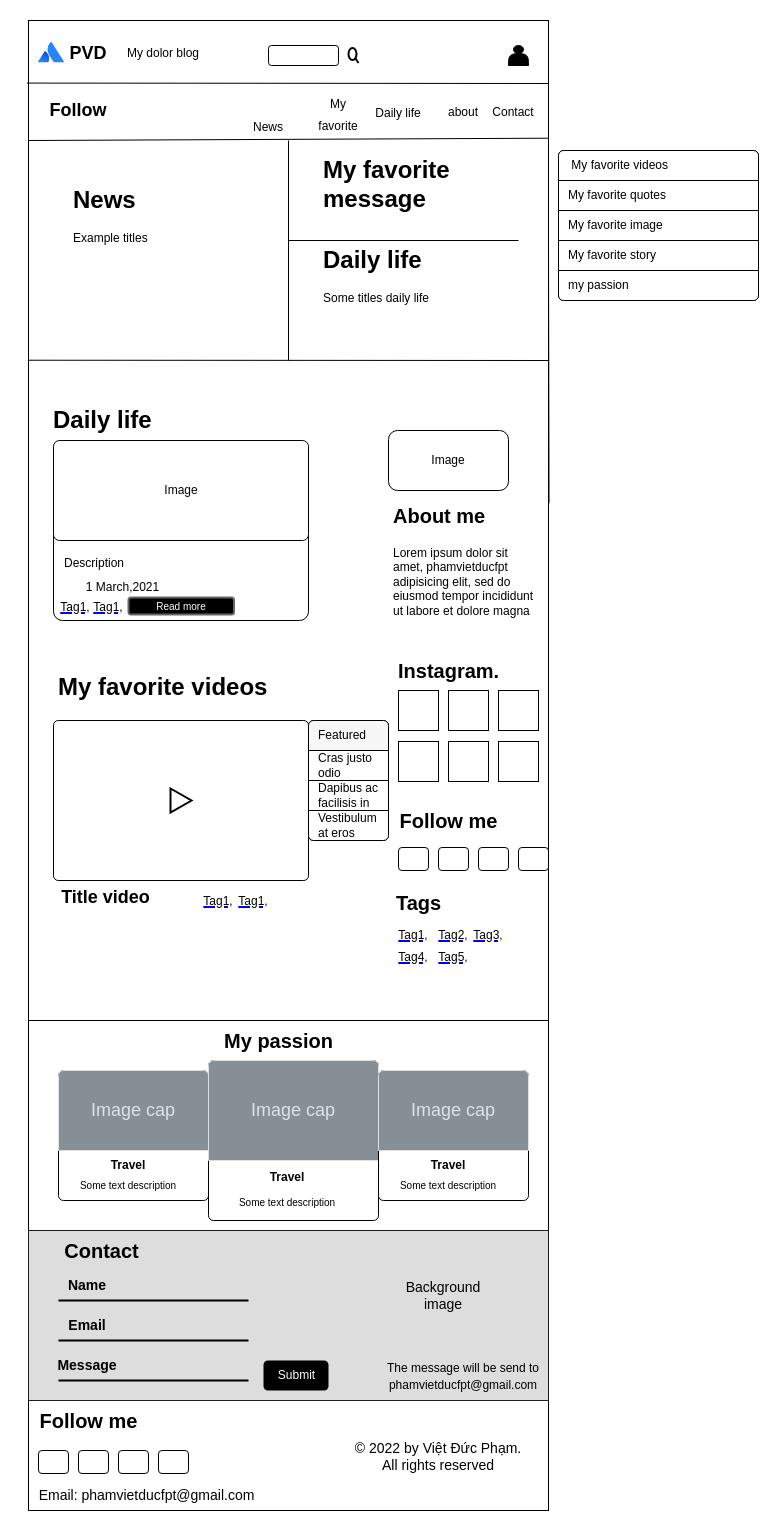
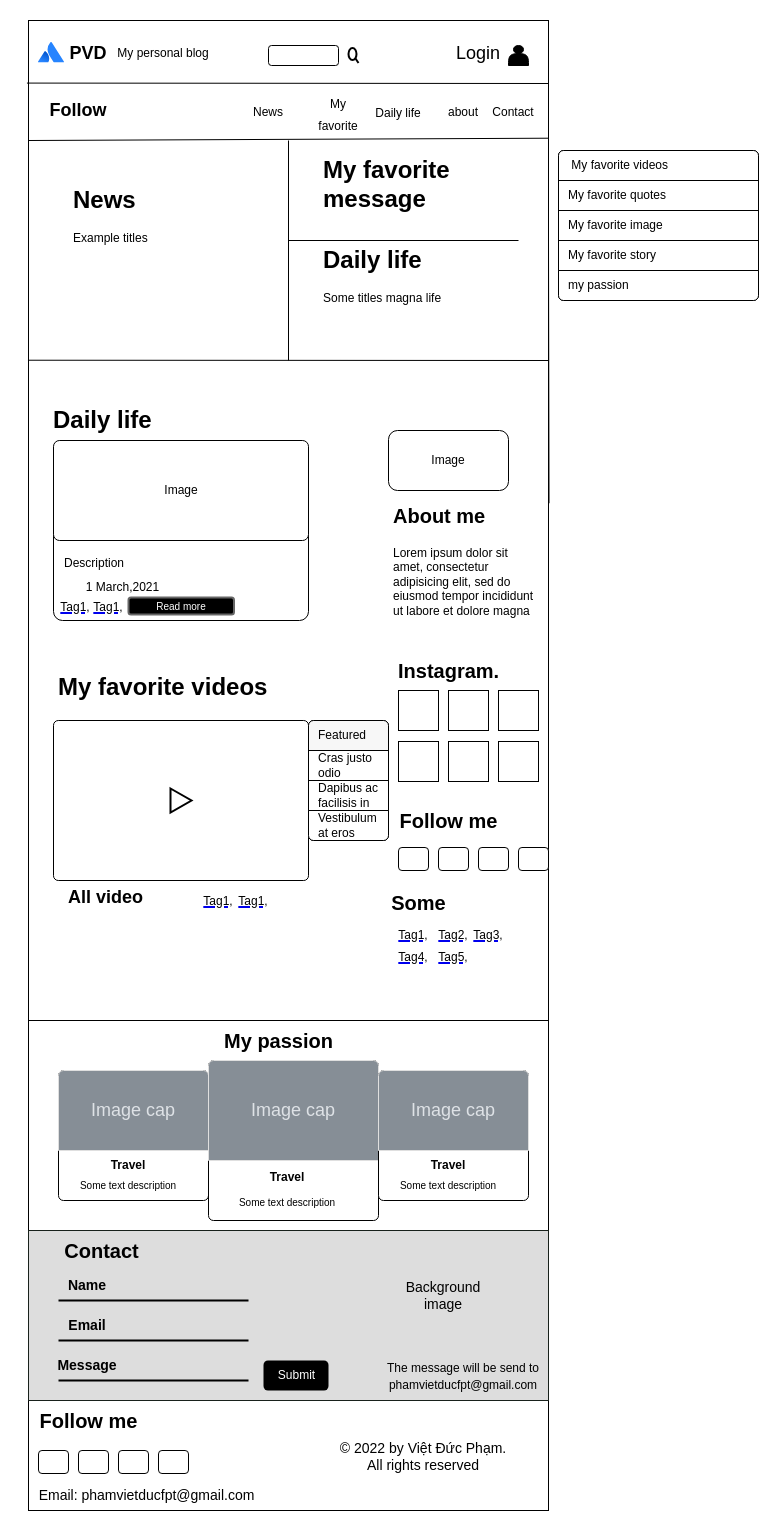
+ <mxCell id="8" value="Login" style="text;html=1;strokeColor=none;fillColor=none;align=center;verticalAlign=middle;whiteSpace=wrap;rounded=0;fontSize=18;" parent="1" vertex="1"><mxGeometry x="458" y="42.5" width="40" height="20" as="geometry" /></mxCell>
- <mxCell id="5" value="My dolor blog" style="text;html=1;strokeColor=none;fillColor=none;align=center;verticalAlign=middle;whiteSpace=wrap;rounded=0;" parent="1" vertex="1"><mxGeometry x="108" y="37.5" width="110" height="30" as="geometry" /></mxCell>
+ <mxCell id="5" value="My personal blog" style="text;html=1;strokeColor=none;fillColor=none;align=center;verticalAlign=middle;whiteSpace=wrap;rounded=0;" parent="1" vertex="1"><mxGeometry x="108" y="37.5" width="110" height="30" as="geometry" /></mxCell>
- <mxCell id="12" value="&lt;font style=&quot;font-size: 12px&quot;&gt;News&lt;/font&gt;" style="text;html=1;strokeColor=none;fillColor=none;align=center;verticalAlign=middle;whiteSpace=wrap;rounded=0;fontSize=18;" parent="1" vertex="1"><mxGeometry x="243" y="115" width="50" height="20" as="geometry" /></mxCell>
+ <mxCell id="12" value="&lt;font style=&quot;font-size: 12px&quot;&gt;News&lt;/font&gt;" style="text;html=1;strokeColor=none;fillColor=none;align=center;verticalAlign=middle;whiteSpace=wrap;rounded=0;fontSize=18;" parent="1" vertex="1"><mxGeometry x="243" y="100" width="50" height="20" as="geometry" /></mxCell>
- <mxCell id="26" value="&lt;h1&gt;Daily life&lt;/h1&gt;&lt;p&gt;Some titles daily life&lt;/p&gt;" style="text;html=1;strokeColor=none;fillColor=none;spacing=5;spacingTop=-20;whiteSpace=wrap;overflow=hidden;rounded=0;fontSize=12;" parent="1" vertex="1"><mxGeometry x="318" y="240" width="190" height="120" as="geometry" /></mxCell>
+ <mxCell id="26" value="&lt;h1&gt;Daily life&lt;/h1&gt;&lt;p&gt;Some titles magna life&lt;/p&gt;" style="text;html=1;strokeColor=none;fillColor=none;spacing=5;spacingTop=-20;whiteSpace=wrap;overflow=hidden;rounded=0;fontSize=12;" parent="1" vertex="1"><mxGeometry x="318" y="240" width="190" height="120" as="geometry" /></mxCell>
- <mxCell id="40" value="&lt;h1&gt;&lt;font style=&quot;font-size: 20px&quot;&gt;About me&lt;/font&gt;&lt;/h1&gt;&lt;p&gt;Lorem ipsum dolor sit amet, phamvietducfpt adipisicing elit, sed do eiusmod tempor incididunt ut labore et dolore magna aliqua.&lt;/p&gt;" style="text;html=1;strokeColor=none;fillColor=none;spacing=5;spacingTop=-20;whiteSpace=wrap;overflow=hidden;rounded=0;fontSize=12;" parent="1" vertex="1"><mxGeometry x="388" y="495" width="150" height="125" as="geometry" /></mxCell>
+ <mxCell id="40" value="&lt;h1&gt;&lt;font style=&quot;font-size: 20px&quot;&gt;About me&lt;/font&gt;&lt;/h1&gt;&lt;p&gt;Lorem ipsum dolor sit amet, consectetur adipisicing elit, sed do eiusmod tempor incididunt ut labore et dolore magna aliqua.&lt;/p&gt;" style="text;html=1;strokeColor=none;fillColor=none;spacing=5;spacingTop=-20;whiteSpace=wrap;overflow=hidden;rounded=0;fontSize=12;" parent="1" vertex="1"><mxGeometry x="388" y="495" width="150" height="125" as="geometry" /></mxCell>
- <mxCell id="115" value="&lt;font style=&quot;font-size: 18px&quot;&gt;&lt;b&gt;Title video&lt;/b&gt;&lt;/font&gt;" style="text;html=1;strokeColor=none;fillColor=none;align=center;verticalAlign=middle;whiteSpace=wrap;rounded=0;" vertex="1" parent="1"><mxGeometry x="33" y="882" width="145" height="30" as="geometry" /></mxCell>
+ <mxCell id="115" value="&lt;font style=&quot;font-size: 18px&quot;&gt;&lt;b&gt;All video&lt;/b&gt;&lt;/font&gt;" style="text;html=1;strokeColor=none;fillColor=none;align=center;verticalAlign=middle;whiteSpace=wrap;rounded=0;" vertex="1" parent="1"><mxGeometry x="33" y="882" width="145" height="30" as="geometry" /></mxCell>
- <mxCell id="61" value="&lt;span style=&quot;font-size: 20px&quot;&gt;Tags&lt;/span&gt;" style="text;strokeColor=none;fillColor=none;html=1;fontSize=24;fontStyle=1;verticalAlign=middle;align=center;fontColor=#000000;" parent="1" vertex="1"><mxGeometry x="368" y="882" width="100" height="40" as="geometry" /></mxCell>
+ <mxCell id="61" value="&lt;span style=&quot;font-size: 20px&quot;&gt;Some&lt;/span&gt;" style="text;strokeColor=none;fillColor=none;html=1;fontSize=24;fontStyle=1;verticalAlign=middle;align=center;fontColor=#000000;" parent="1" vertex="1"><mxGeometry x="368" y="882" width="100" height="40" as="geometry" /></mxCell>
- <mxCell id="101" value="© 2022 by Việt Đức Phạm. All rights reserved" style="text;html=1;strokeColor=none;fillColor=none;align=center;verticalAlign=middle;whiteSpace=wrap;rounded=0;fontSize=14;fontColor=#000000;" parent="1" vertex="1"><mxGeometry x="348" y="1440.5" width="180" height="30" as="geometry" /></mxCell>
+ <mxCell id="101" value="© 2022 by Việt Đức Phạm. All rights reserved" style="text;html=1;strokeColor=none;fillColor=none;align=center;verticalAlign=middle;whiteSpace=wrap;rounded=0;fontSize=14;fontColor=#000000;" parent="1" vertex="1"><mxGeometry x="333" y="1440.5" width="180" height="30" as="geometry" /></mxCell>
